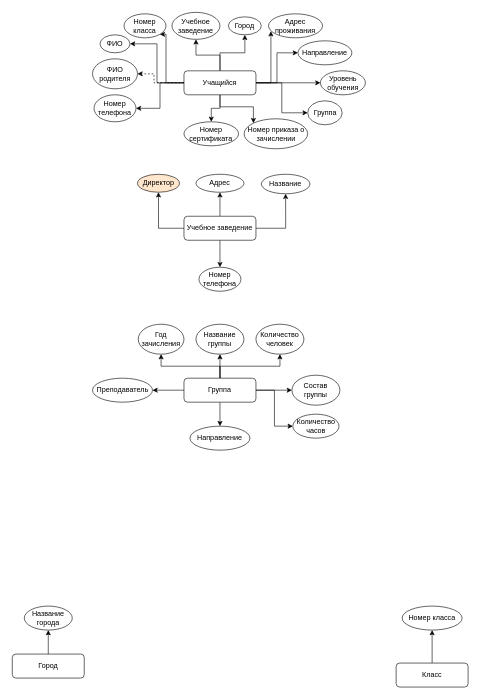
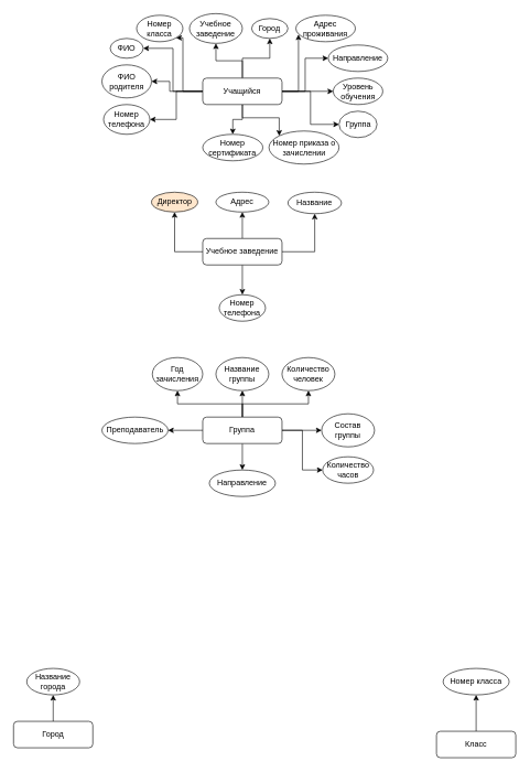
- <mxCell id="12" style="edgeStyle=orthogonalEdgeStyle;rounded=0;orthogonalLoop=1;jettySize=auto;html=1;dashed=1;" edge="1" parent="1" source="14" target="20"><mxGeometry relative="1" as="geometry"><Array as="points"><mxPoint x="256.25" y="137.5" /><mxPoint x="256.25" y="122.5" /></Array></mxGeometry></mxCell>
+ <mxCell id="12" style="edgeStyle=orthogonalEdgeStyle;rounded=0;orthogonalLoop=1;jettySize=auto;html=1;" edge="1" parent="1" source="14" target="20"><mxGeometry relative="1" as="geometry"><Array as="points"><mxPoint x="256.25" y="137.5" /><mxPoint x="256.25" y="122.5" /></Array></mxGeometry></mxCell>
- <mxCell id="23" value="Уровень обучения" style="ellipse;whiteSpace=wrap;html=1;" vertex="1" parent="1"><mxGeometry x="533.75" y="117.5" width="75" height="40" as="geometry" /></mxCell>
+ <mxCell id="23" value="Уровень обучения" style="ellipse;whiteSpace=wrap;html=1;" vertex="1" parent="1"><mxGeometry x="503.75" y="117.5" width="75" height="40" as="geometry" /></mxCell>
